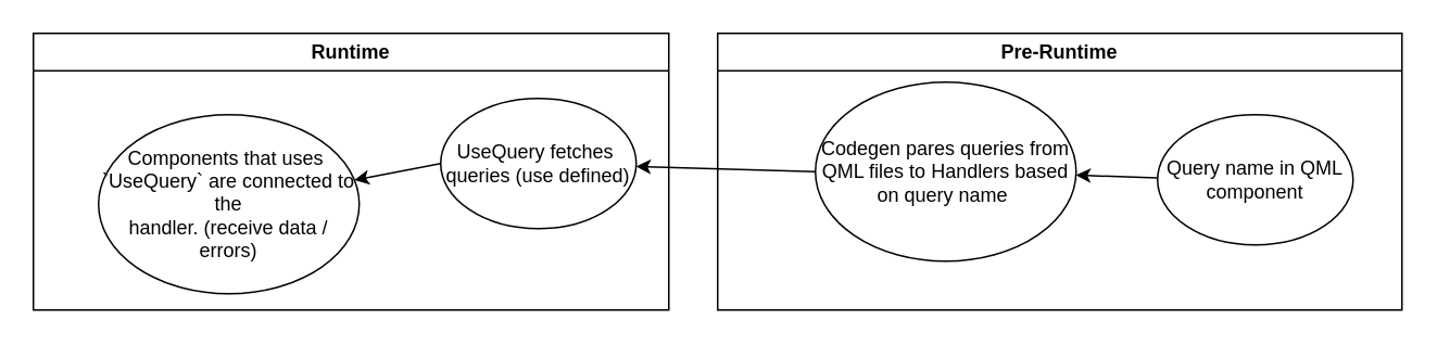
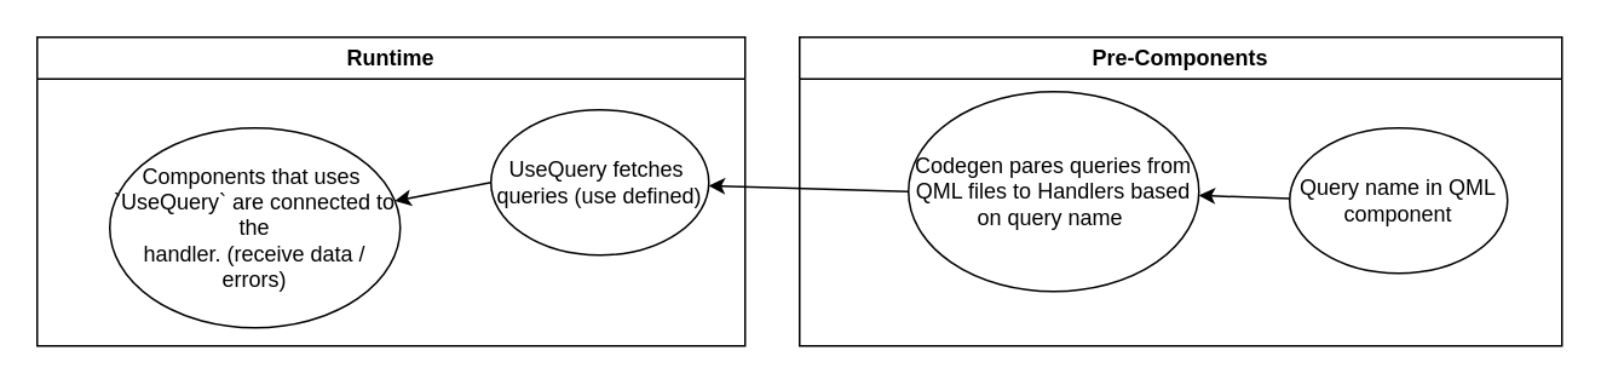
- <mxCell id="3" value="Pre-Runtime" style="swimlane;whiteSpace=wrap;html=1;" vertex="1" parent="1"><mxGeometry x="440" y="20" width="420" height="170" as="geometry" /></mxCell>
+ <mxCell id="3" value="Pre-Components" style="swimlane;whiteSpace=wrap;html=1;" vertex="1" parent="1"><mxGeometry x="440" y="20" width="420" height="170" as="geometry" /></mxCell>
